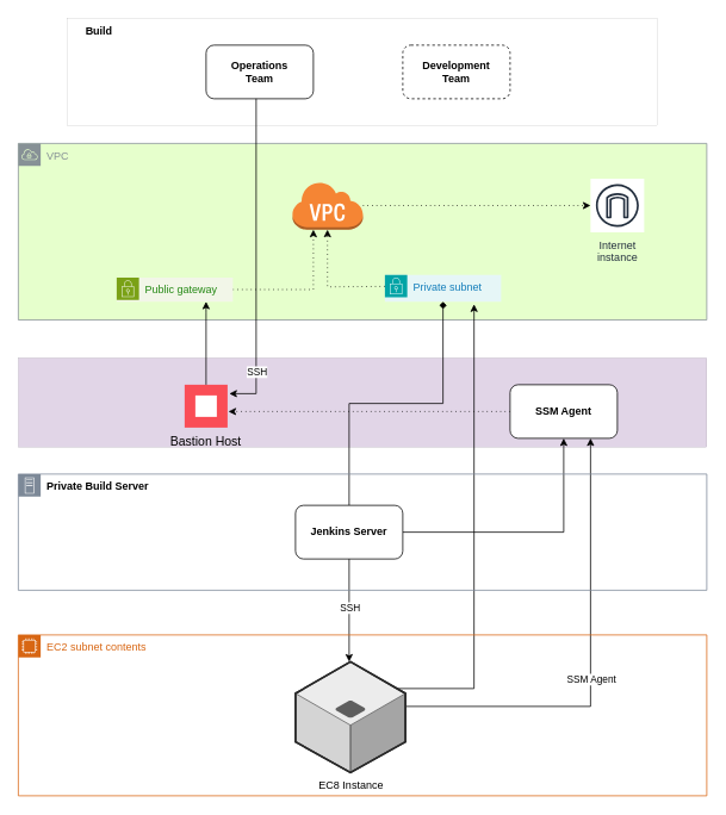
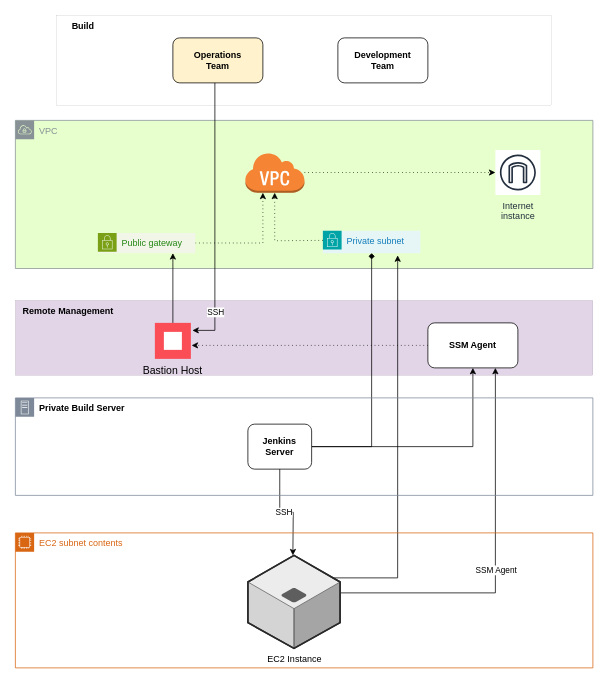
- <mxCell id="5" value="&lt;b&gt;Operations&lt;br&gt;Team&lt;/b&gt;" style="rounded=1;whiteSpace=wrap;html=1;" vertex="1" parent="1"><mxGeometry x="230" y="50" width="120" height="60" as="geometry" /></mxCell>
+ <mxCell id="5" value="&lt;b&gt;Operations&lt;br&gt;Team&lt;/b&gt;" style="rounded=1;whiteSpace=wrap;html=1;fillColor=#fff2cc;" vertex="1" parent="1"><mxGeometry x="230" y="50" width="120" height="60" as="geometry" /></mxCell>
- <mxCell id="6" value="&lt;b&gt;Development&lt;br&gt;Team&lt;/b&gt;" style="rounded=1;whiteSpace=wrap;html=1;dashed=1;" vertex="1" parent="1"><mxGeometry x="450" y="50" width="120" height="60" as="geometry" /></mxCell>
+ <mxCell id="6" value="&lt;b&gt;Development&lt;br&gt;Team&lt;/b&gt;" style="rounded=1;whiteSpace=wrap;html=1;" vertex="1" parent="1"><mxGeometry x="450" y="50" width="120" height="60" as="geometry" /></mxCell>
+ <mxCell id="17" value="&lt;b&gt;Remote Management&lt;/b&gt;" style="text;html=1;align=center;verticalAlign=middle;resizable=0;points=[];autosize=1;strokeColor=none;fillColor=none;" vertex="1" parent="1"><mxGeometry x="20" y="400" width="140" height="30" as="geometry" /></mxCell>
- <mxCell id="20" value="&lt;b&gt;Jenkins Server&lt;/b&gt;" style="rounded=1;whiteSpace=wrap;html=1;" vertex="1" parent="1"><mxGeometry x="330" y="565" width="120" height="60" as="geometry" /></mxCell>
+ <mxCell id="20" value="&lt;b&gt;Jenkins Server&lt;/b&gt;" style="rounded=1;whiteSpace=wrap;html=1;" vertex="1" parent="1"><mxGeometry x="330" y="565" width="85" height="60" as="geometry" /></mxCell>
- <mxCell id="32" value="EC8 Instance" style="verticalLabelPosition=bottom;html=1;verticalAlign=top;strokeWidth=1;align=center;outlineConnect=0;dashed=0;outlineConnect=0;shape=mxgraph.aws3d.application_server;fillColor=#ECECEC;strokeColor=#5E5E5E;aspect=fixed;" vertex="1" parent="31"><mxGeometry x="310" y="30" width="123" height="124" as="geometry" /></mxCell>
+ <mxCell id="32" value="EC2 Instance" style="verticalLabelPosition=bottom;html=1;verticalAlign=top;strokeWidth=1;align=center;outlineConnect=0;dashed=0;outlineConnect=0;shape=mxgraph.aws3d.application_server;fillColor=#ECECEC;strokeColor=#5E5E5E;aspect=fixed;" vertex="1" parent="31"><mxGeometry x="310" y="30" width="123" height="124" as="geometry" /></mxCell>
